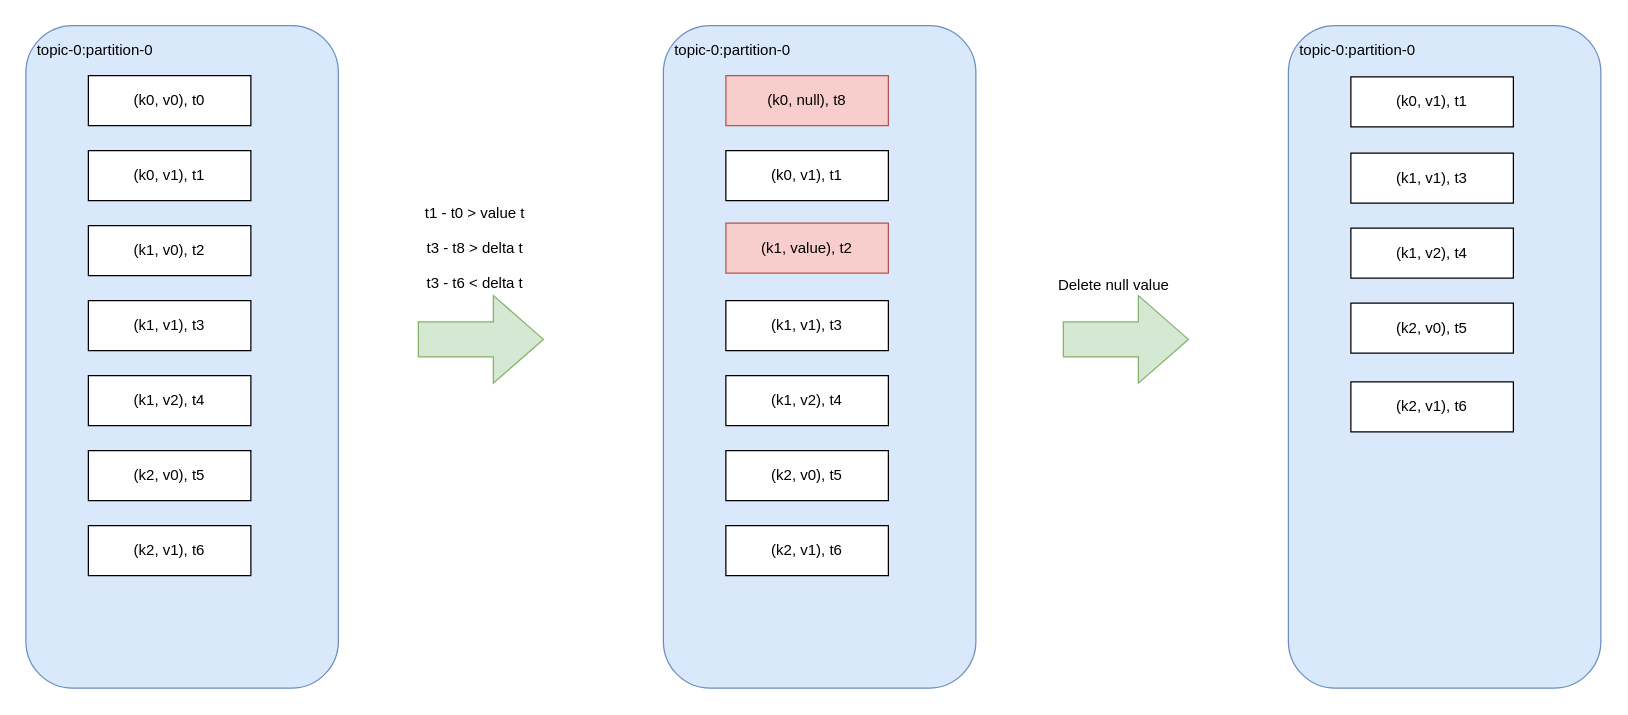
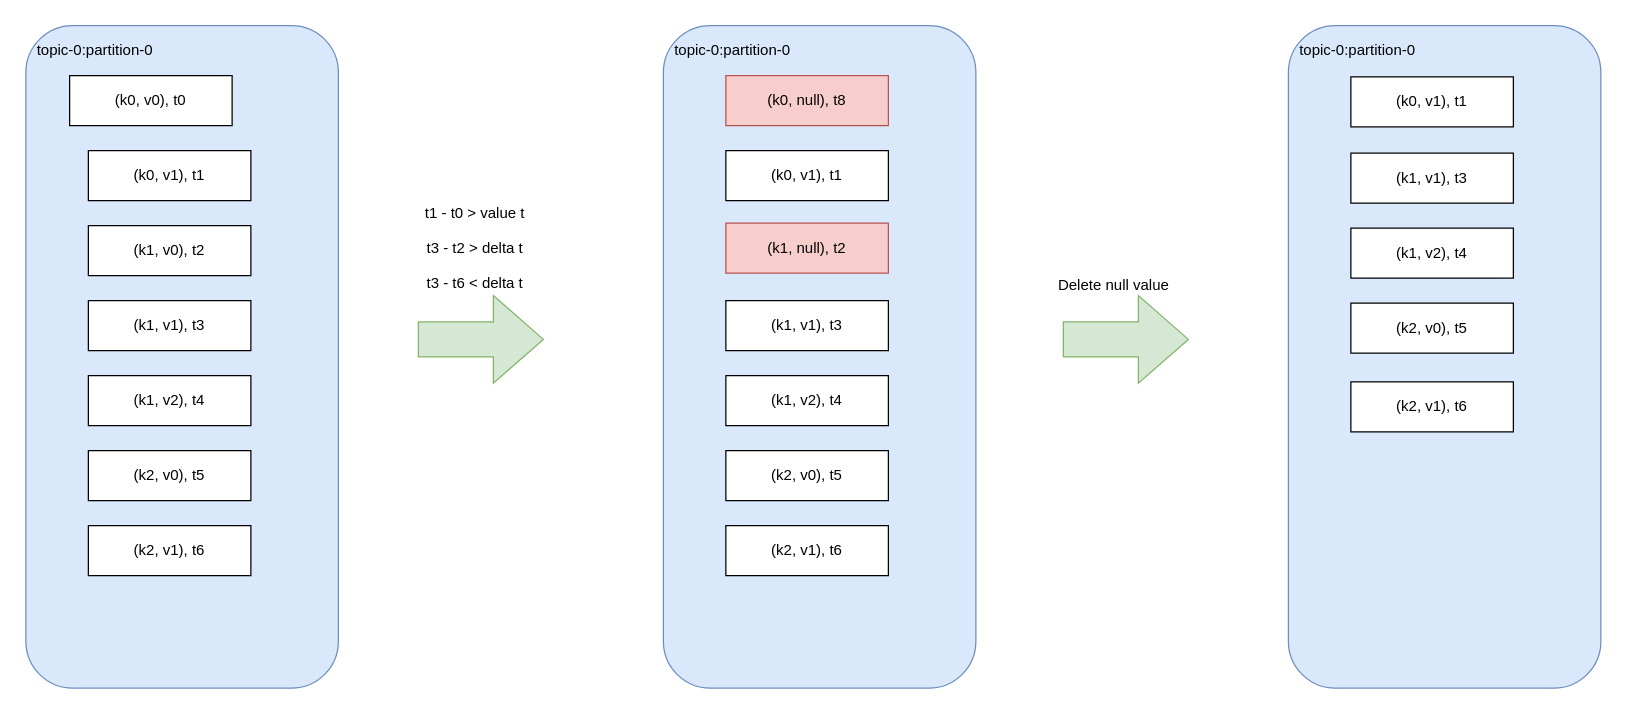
- <mxCell id="3" value="(k0, v0), t0" style="rounded=0;whiteSpace=wrap;html=1;" parent="1" vertex="1"><mxGeometry x="70" y="60" width="130" height="40" as="geometry" /></mxCell>
+ <mxCell id="3" value="(k0, v0), t0" style="rounded=0;whiteSpace=wrap;html=1;" parent="1" vertex="1"><mxGeometry x="55" y="60" width="130" height="40" as="geometry" /></mxCell>
- <mxCell id="28" value="t3 - t8 &amp;gt; delta t" style="text;html=1;align=center;verticalAlign=middle;resizable=0;points=[];autosize=1;strokeColor=none;fillColor=none;" vertex="1" parent="1"><mxGeometry x="334" y="188" width="90" height="20" as="geometry" /></mxCell>
+ <mxCell id="28" value="t3 - t2 &amp;gt; delta t" style="text;html=1;align=center;verticalAlign=middle;resizable=0;points=[];autosize=1;strokeColor=none;fillColor=none;" vertex="1" parent="1"><mxGeometry x="334" y="188" width="90" height="20" as="geometry" /></mxCell>
- <mxCell id="15" value="(k1, value), t2" style="rounded=0;whiteSpace=wrap;html=1;fillColor=#f8cecc;strokeColor=#b85450;" vertex="1" parent="1"><mxGeometry x="580" y="178" width="130" height="40" as="geometry" /></mxCell>
+ <mxCell id="15" value="(k1, null), t2" style="rounded=0;whiteSpace=wrap;html=1;fillColor=#f8cecc;strokeColor=#b85450;" vertex="1" parent="1"><mxGeometry x="580" y="178" width="130" height="40" as="geometry" /></mxCell>
